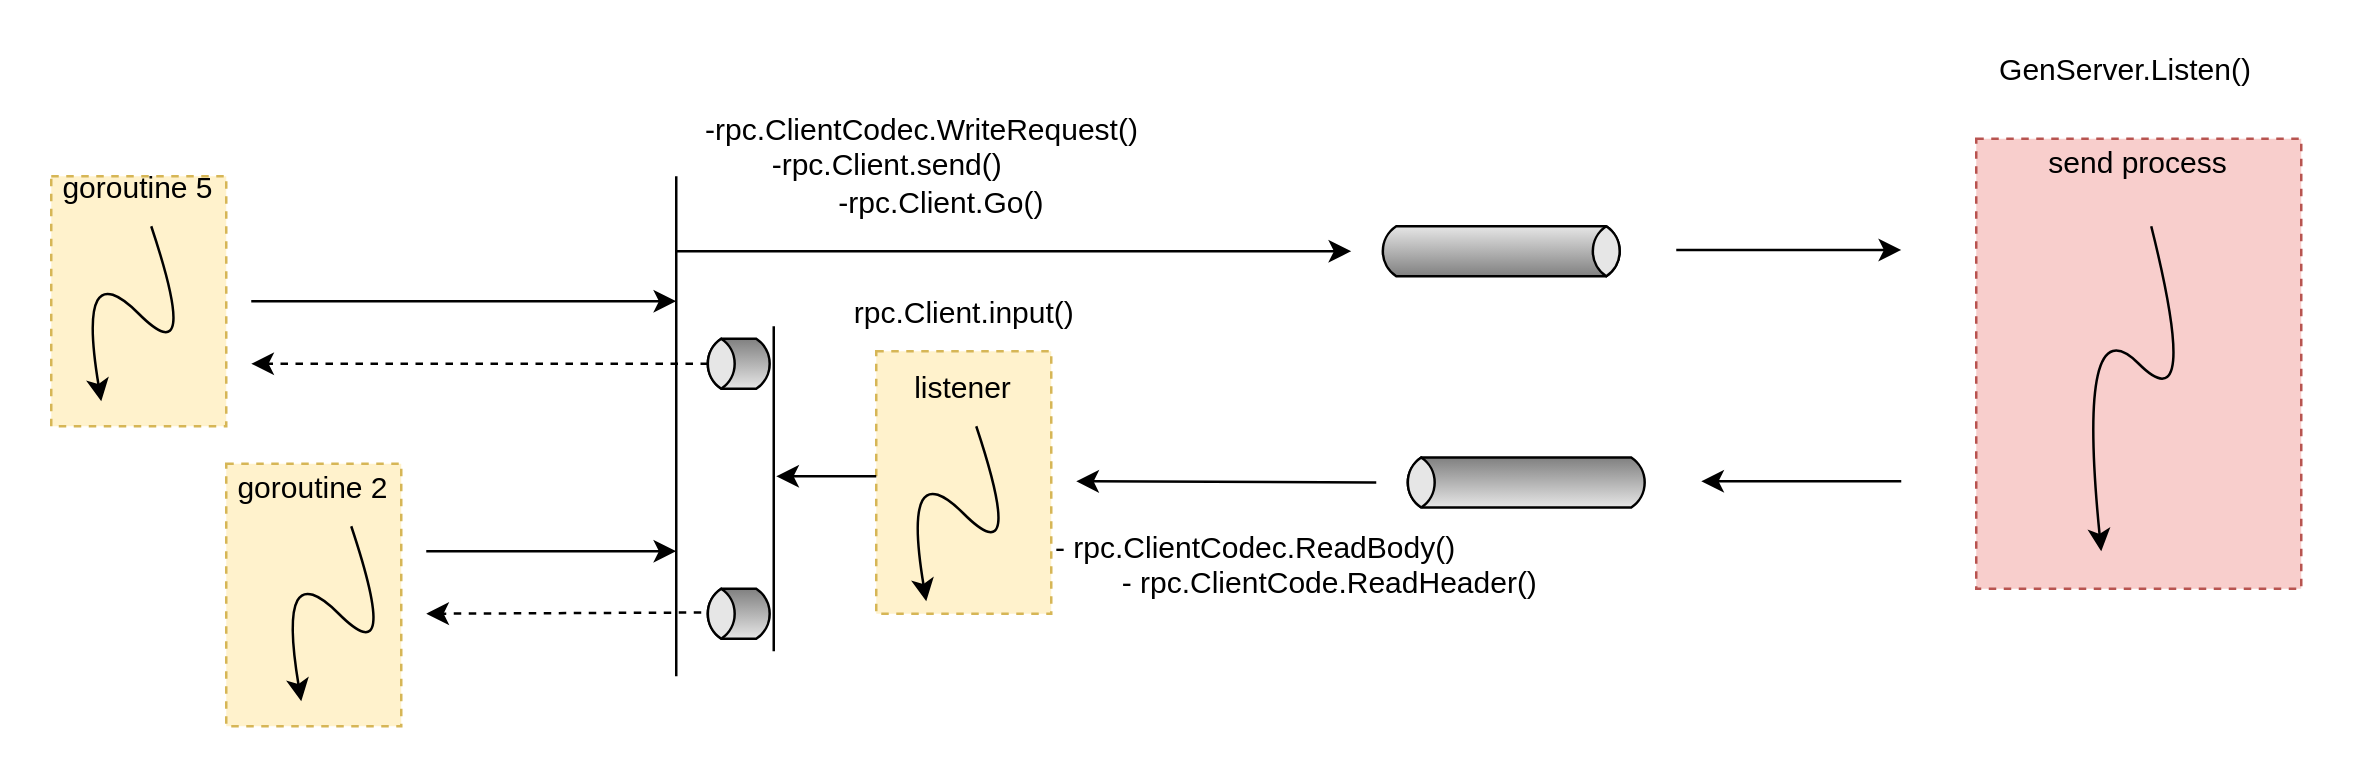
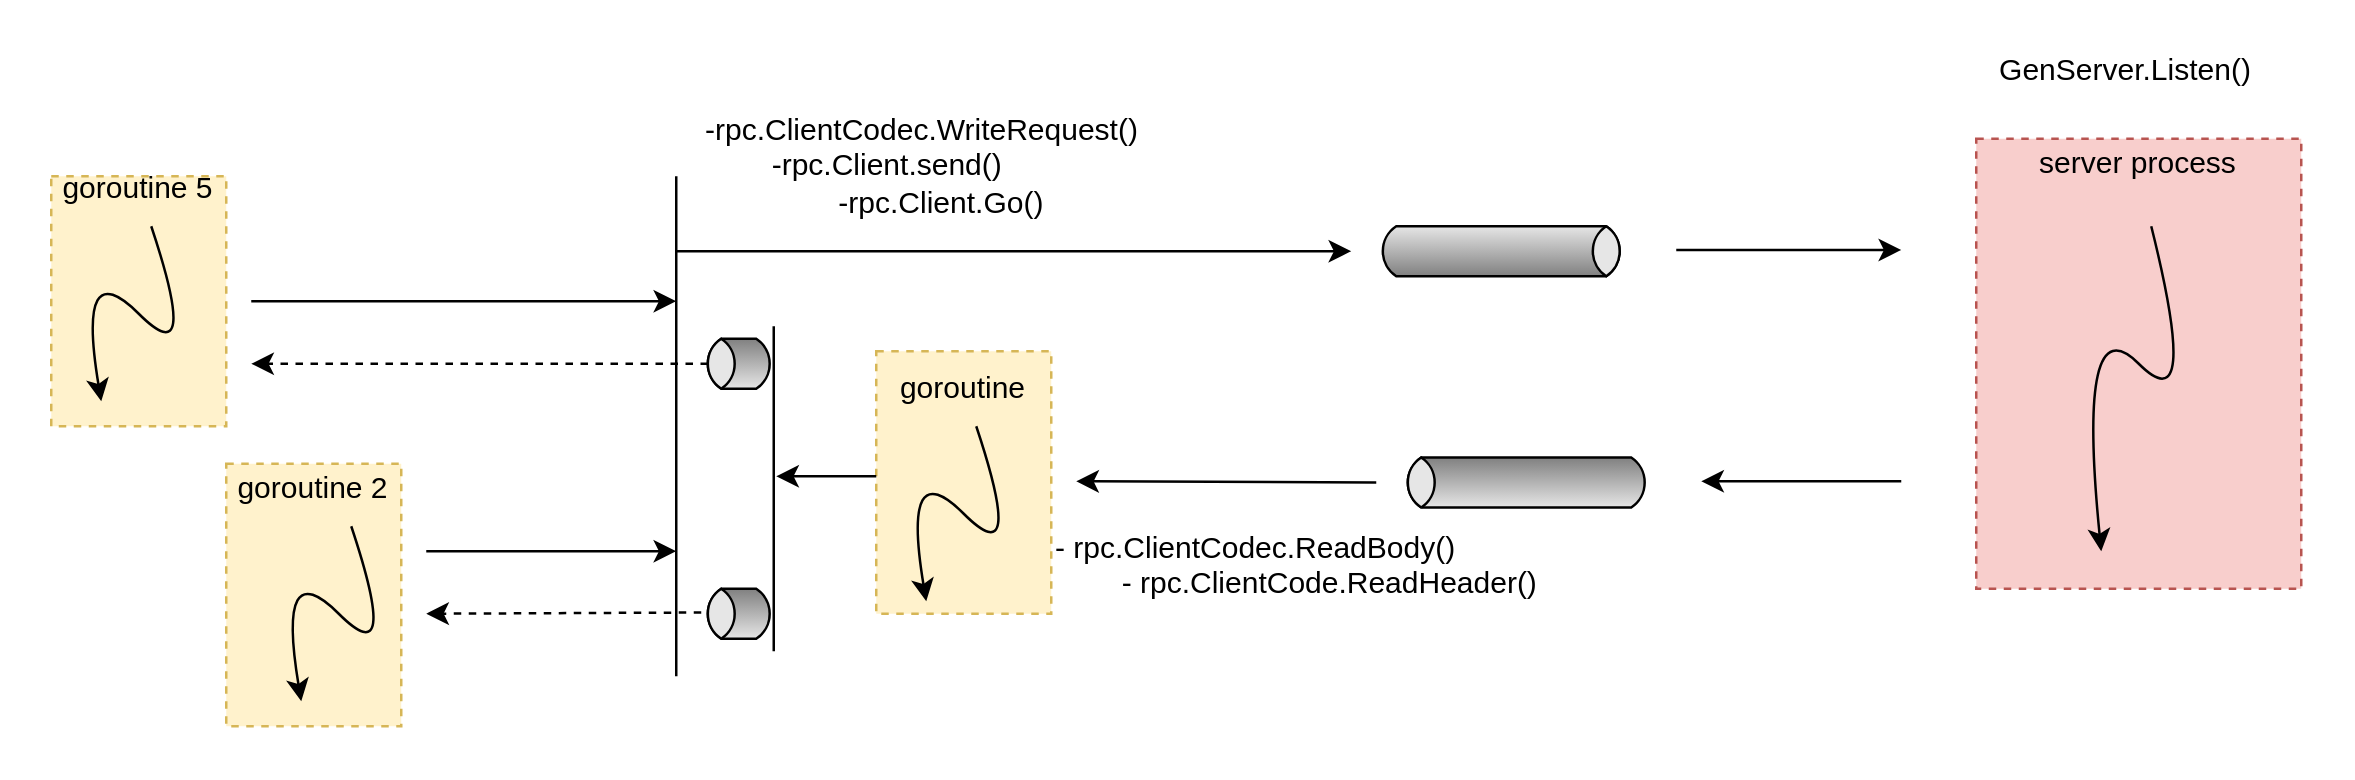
- <mxCell id="22" value="send process" style="text;html=1;strokeColor=none;fillColor=none;align=center;verticalAlign=middle;whiteSpace=wrap;rounded=0;" parent="1" vertex="1"><mxGeometry x="810" y="50" width="90" height="30" as="geometry" /></mxCell>
+ <mxCell id="22" value="server process" style="text;html=1;strokeColor=none;fillColor=none;align=center;verticalAlign=middle;whiteSpace=wrap;rounded=0;" parent="1" vertex="1"><mxGeometry x="810" y="50" width="90" height="30" as="geometry" /></mxCell>
- <mxCell id="31" value="rpc.Client.input()" style="text;html=1;strokeColor=none;fillColor=none;align=center;verticalAlign=middle;whiteSpace=wrap;rounded=0;dashed=1;" parent="1" vertex="1"><mxGeometry x="322.5" y="115" width="125" height="20" as="geometry" /></mxCell>
- <mxCell id="23" value="listener" style="text;html=1;strokeColor=none;fillColor=none;align=center;verticalAlign=middle;whiteSpace=wrap;rounded=0;" parent="1" vertex="1"><mxGeometry x="340" y="140" width="90" height="30" as="geometry" /></mxCell>
+ <mxCell id="23" value="goroutine" style="text;html=1;strokeColor=none;fillColor=none;align=center;verticalAlign=middle;whiteSpace=wrap;rounded=0;" parent="1" vertex="1"><mxGeometry x="340" y="140" width="90" height="30" as="geometry" /></mxCell>
